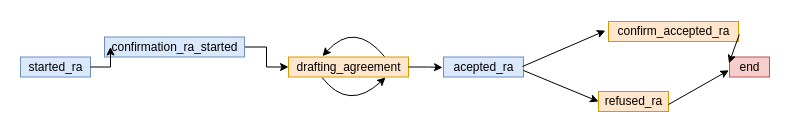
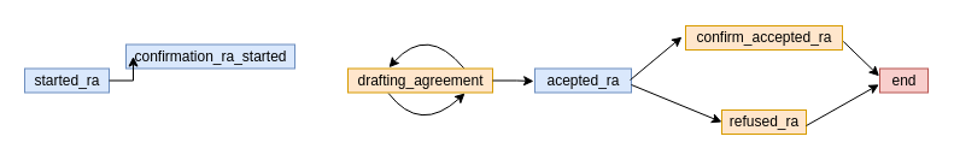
- <mxCell id="7" value="confirm_accepted_ra" style="text;html=1;align=center;verticalAlign=middle;resizable=0;points=[];autosize=1;strokeColor=#d79b00;fillColor=#ffe6cc;" parent="1" vertex="1"><mxGeometry x="608" y="21" width="130" height="20" as="geometry" /></mxCell>
+ <mxCell id="7" value="confirm_accepted_ra" style="text;html=1;align=center;verticalAlign=middle;resizable=0;points=[];autosize=1;strokeColor=#d79b00;fillColor=#ffe6cc;" parent="1" vertex="1"><mxGeometry x="568" y="21" width="130" height="20" as="geometry" /></mxCell>
- <mxCell id="4" style="edgeStyle=orthogonalEdgeStyle;rounded=0;orthogonalLoop=1;jettySize=auto;html=1;" parent="1" source="5" target="2" edge="1"><mxGeometry x="190" y="199" as="geometry" /></mxCell>
